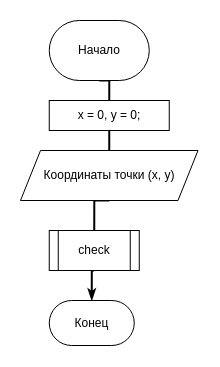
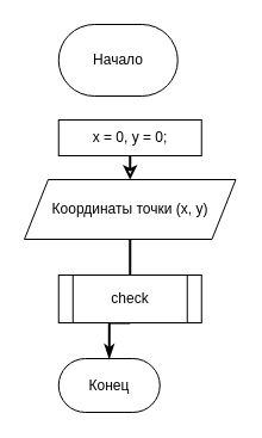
- <mxCell id="2" style="edgeStyle=orthogonalEdgeStyle;rounded=0;orthogonalLoop=1;jettySize=auto;html=1;exitX=0.5;exitY=1;exitDx=0;exitDy=0;entryX=0.5;entryY=0;entryDx=0;entryDy=0;strokeWidth=2;endArrow=none;endFill=0;" parent="1" source="3" target="8" edge="1"><mxGeometry relative="1" as="geometry" /></mxCell>
- <mxCell id="7" style="edgeStyle=orthogonalEdgeStyle;rounded=0;orthogonalLoop=1;jettySize=auto;html=1;exitX=0.5;exitY=1;exitDx=0;exitDy=0;entryX=0.5;entryY=0;entryDx=0;entryDy=0;strokeWidth=2;endArrow=none;endFill=0;" parent="1" source="8" target="6" edge="1"><mxGeometry relative="1" as="geometry" /></mxCell>
+ <mxCell id="7" style="edgeStyle=orthogonalEdgeStyle;rounded=0;orthogonalLoop=1;jettySize=auto;html=1;exitX=0.5;exitY=1;exitDx=0;exitDy=0;entryX=0.5;entryY=0;entryDx=0;entryDy=0;strokeWidth=2;endArrow=classic;endFill=0;" parent="1" source="8" target="6" edge="1"><mxGeometry relative="1" as="geometry" /></mxCell>
- <mxCell id="10" value="check" style="shape=process;whiteSpace=wrap;html=1;backgroundOutline=1;" vertex="1" parent="1"><mxGeometry x="48.75" y="230" width="90" height="40" as="geometry" /></mxCell>
+ <mxCell id="10" value="check" style="shape=process;whiteSpace=wrap;html=1;backgroundOutline=1;" vertex="1" parent="1"><mxGeometry x="48.75" y="230" width="120" height="40" as="geometry" /></mxCell>
